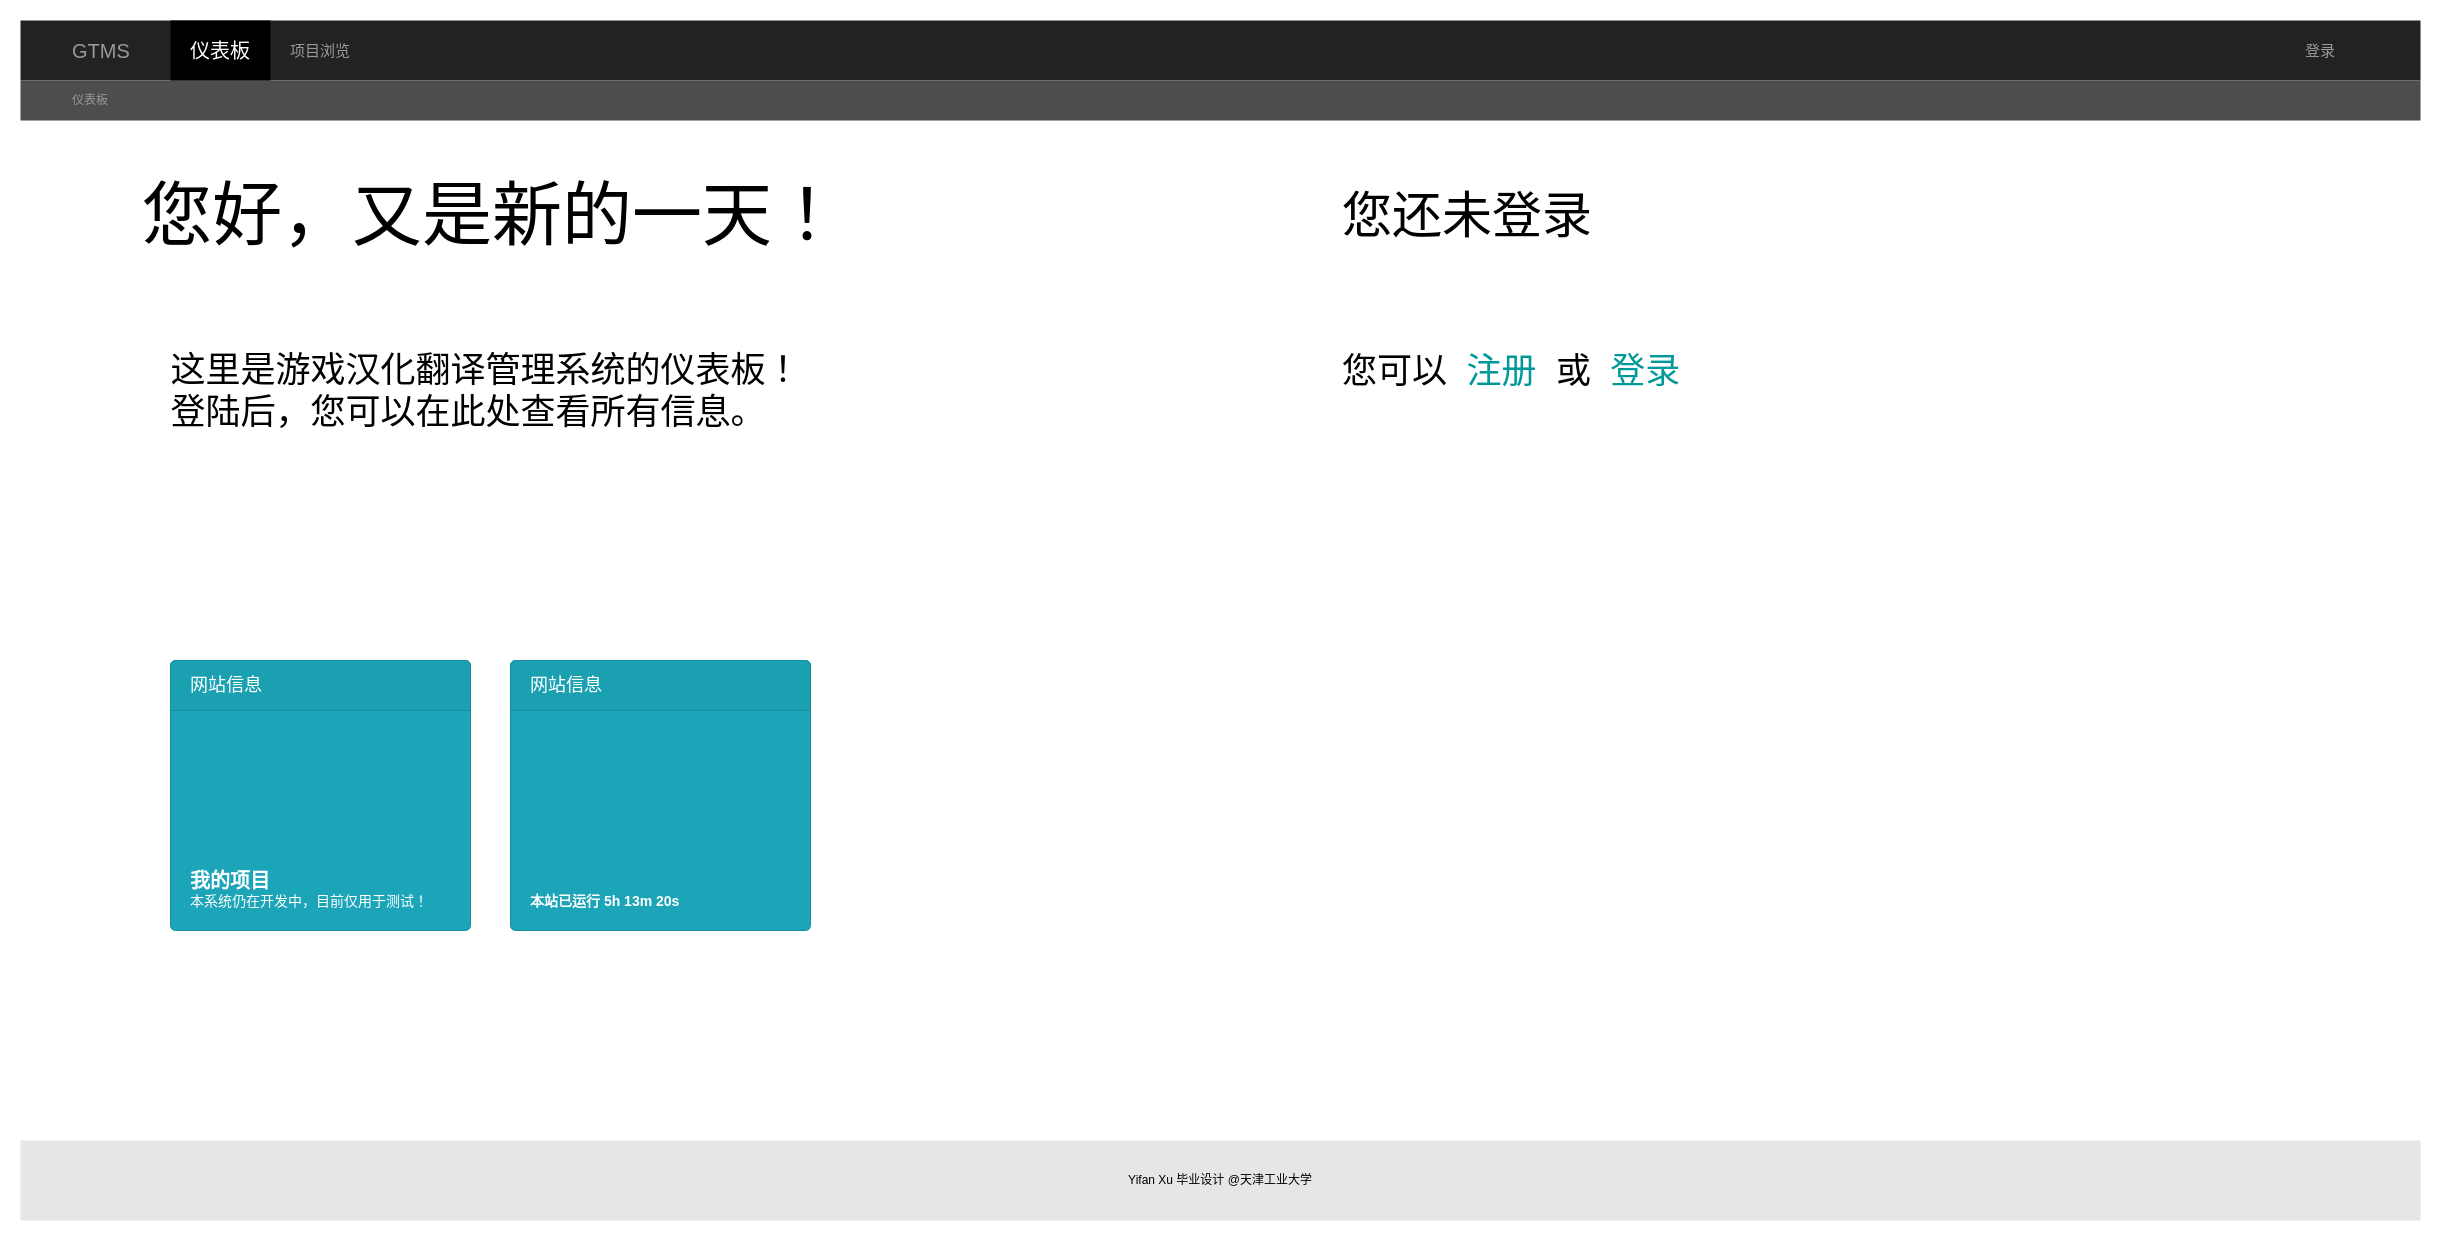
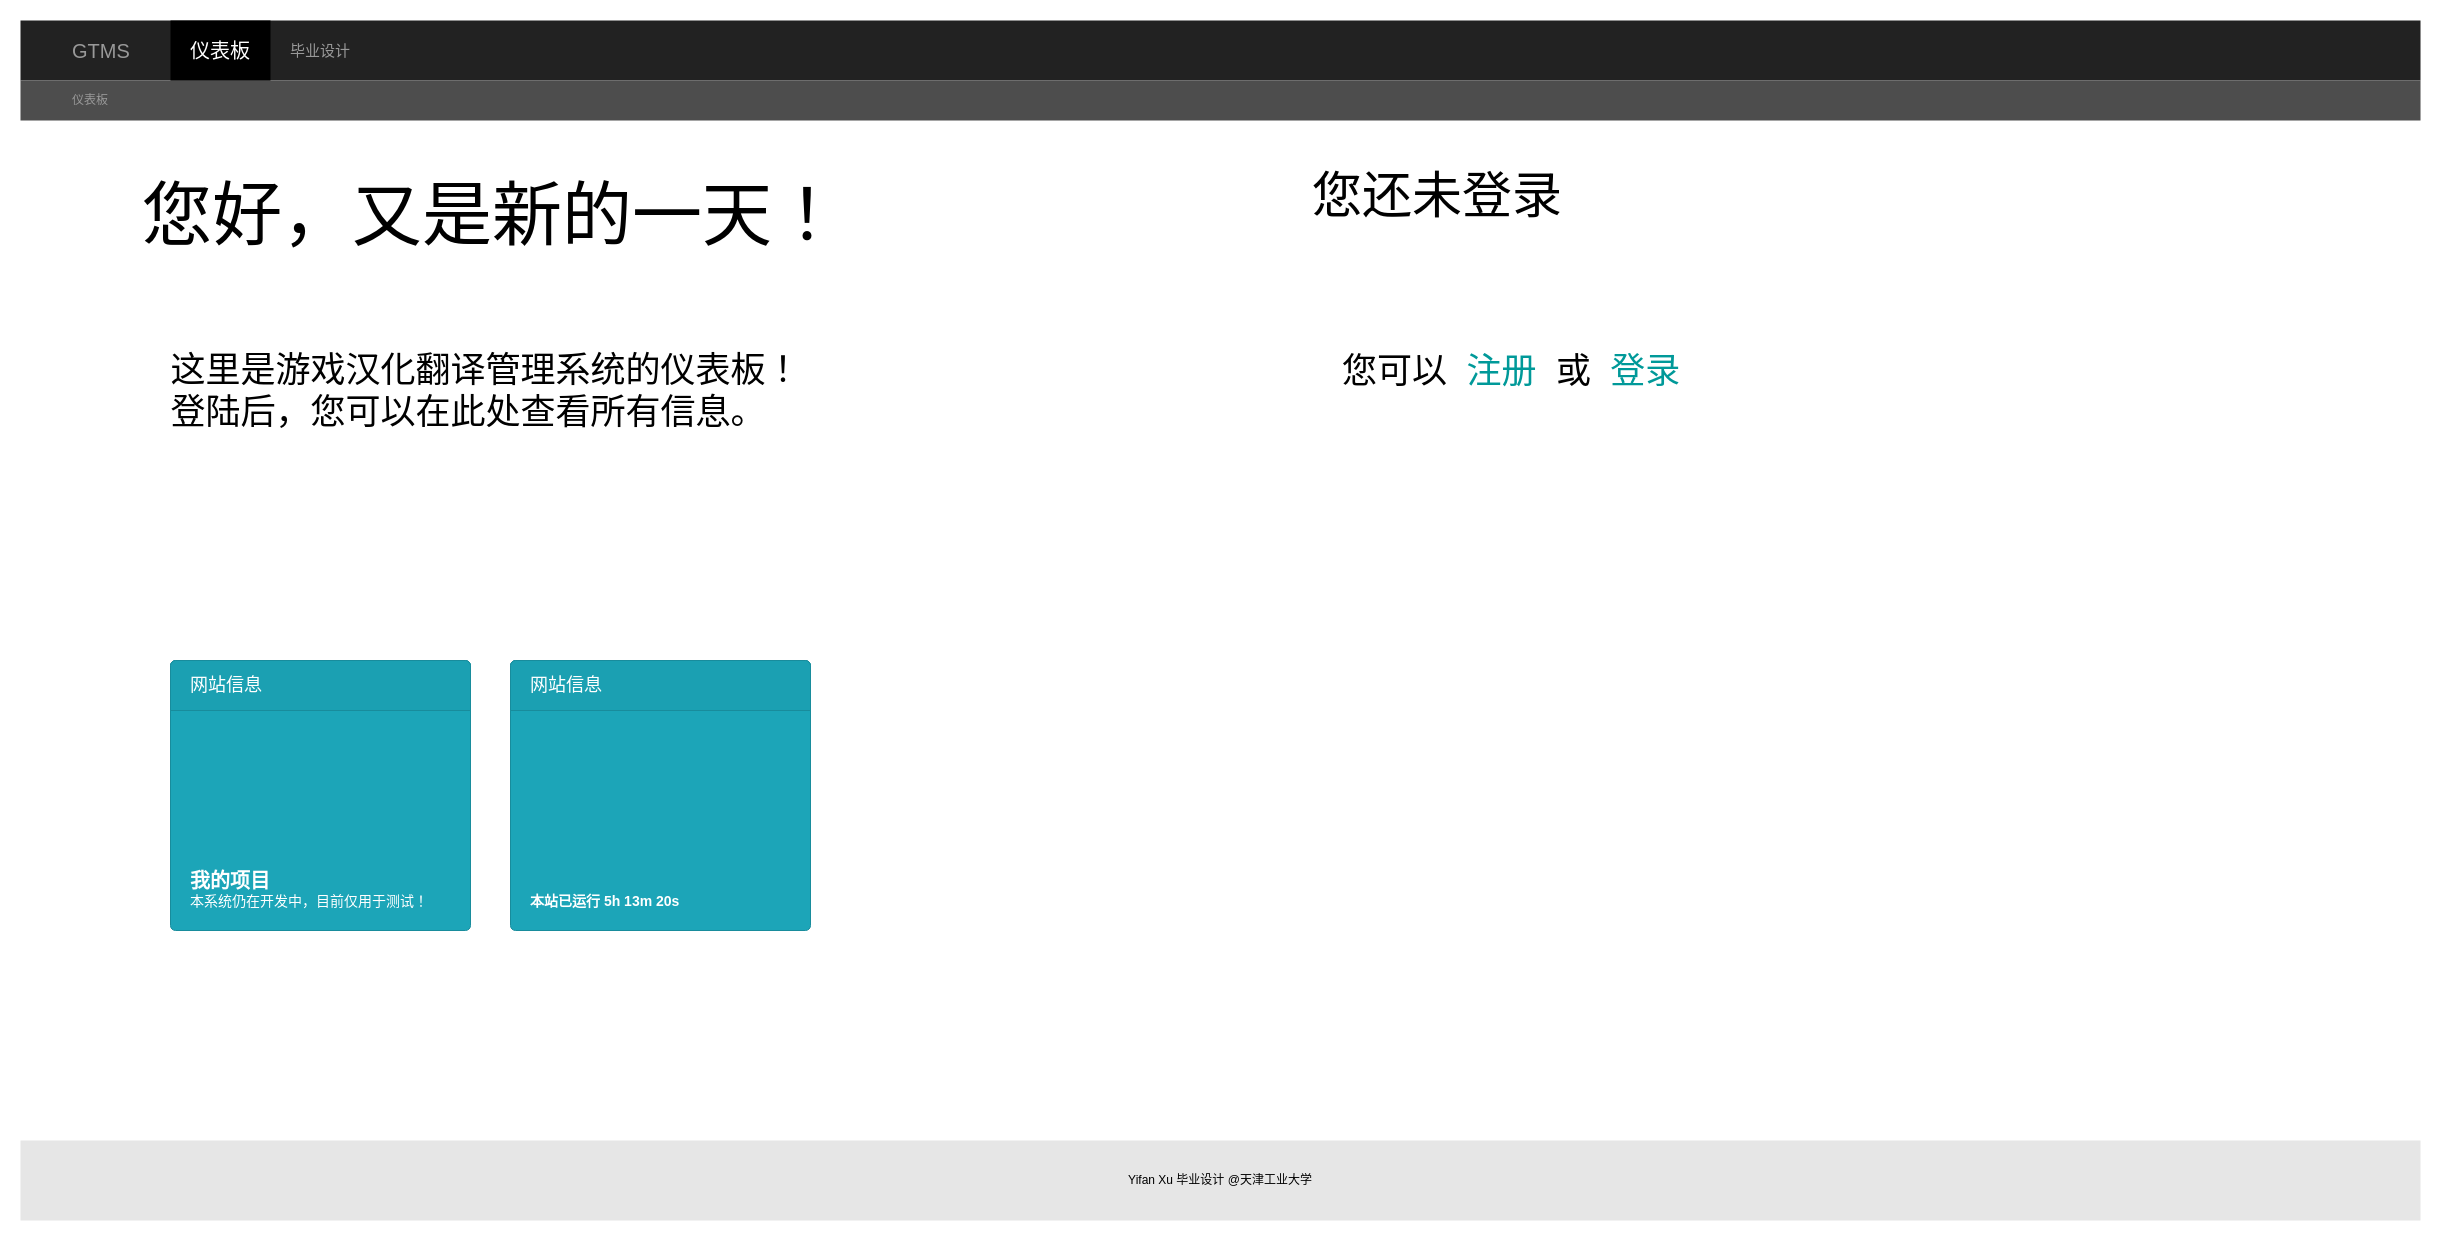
- <mxCell id="15" value="&lt;font style=&quot;font-size: 15px;&quot;&gt;项目浏览&lt;/font&gt;" style="html=1;shadow=0;dashed=0;fillColor=none;strokeColor=none;shape=mxgraph.bootstrap.rect;fontColor=#999999;whiteSpace=wrap;" vertex="1" parent="1"><mxGeometry x="270" width="100" height="60" as="geometry" y="20" /></mxCell>
+ <mxCell id="15" value="&lt;font style=&quot;font-size: 15px;&quot;&gt;毕业设计&lt;/font&gt;" style="html=1;shadow=0;dashed=0;fillColor=none;strokeColor=none;shape=mxgraph.bootstrap.rect;fontColor=#999999;whiteSpace=wrap;" vertex="1" parent="1"><mxGeometry x="270" width="100" height="60" as="geometry" y="20" /></mxCell>
- <mxCell id="16" value="登录" style="html=1;shadow=0;dashed=0;fillColor=none;strokeColor=none;shape=mxgraph.bootstrap.rect;fontColor=#999999;whiteSpace=wrap;fontSize=15;" vertex="1" parent="1"><mxGeometry x="2270" width="100" height="60" as="geometry" y="20" /></mxCell>
- <mxCell id="11" value="您还未登录" style="text;html=1;align=left;verticalAlign=middle;resizable=0;points=[];autosize=1;strokeColor=none;fillColor=none;fontSize=50;" vertex="1" parent="1"><mxGeometry x="1340" y="180" width="270" height="70" as="geometry" /></mxCell>
+ <mxCell id="11" value="您还未登录" style="text;html=1;align=left;verticalAlign=middle;resizable=0;points=[];autosize=1;strokeColor=none;fillColor=none;fontSize=50;" vertex="1" parent="1"><mxGeometry x="1310" y="160" width="270" height="70" as="geometry" /></mxCell>
